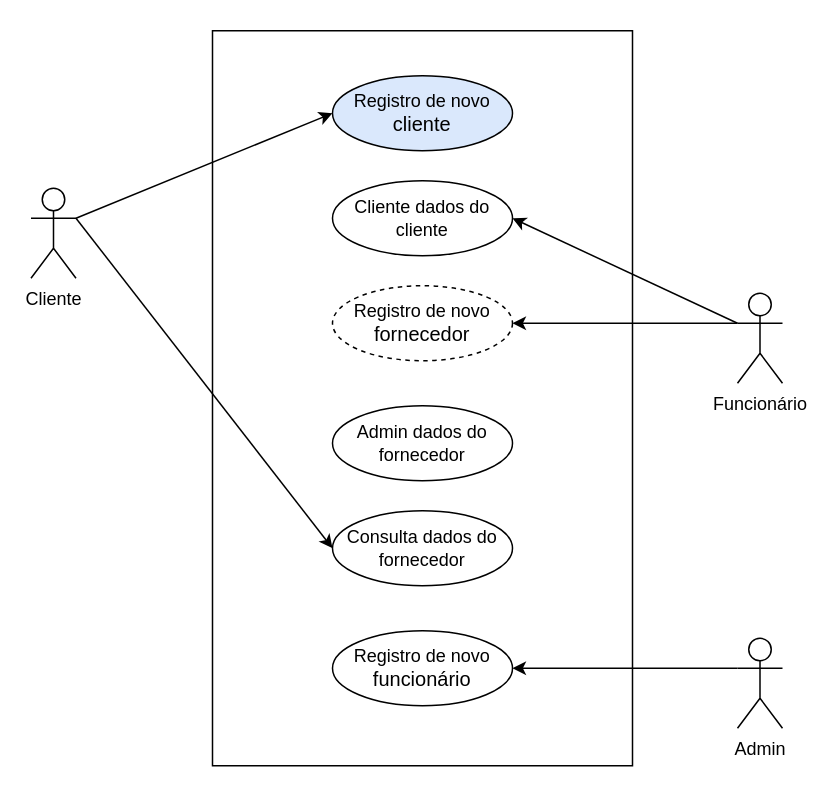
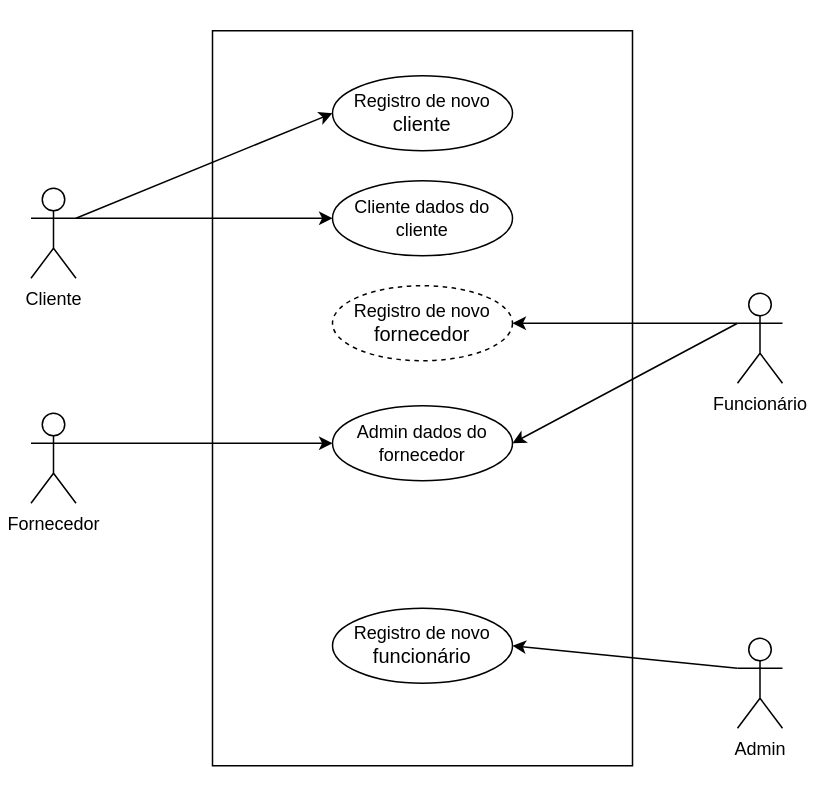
- <mxCell id="4" value="Registro de novo&lt;br&gt;&lt;span id=&quot;docs-internal-guid-906694fc-7fff-2976-02ce-6a213e00d515&quot;&gt;&lt;span style=&quot;font-size: 10pt ; font-family: &amp;#34;arial&amp;#34; ; background-color: transparent ; vertical-align: baseline&quot;&gt;cliente&lt;/span&gt;&lt;/span&gt;" style="ellipse;whiteSpace=wrap;html=1;verticalAlign=middle;fillColor=#dae8fc;" parent="1" vertex="1"><mxGeometry x="221" y="50" width="120" height="50" as="geometry" /></mxCell>
+ <mxCell id="4" value="Registro de novo&lt;br&gt;&lt;span id=&quot;docs-internal-guid-906694fc-7fff-2976-02ce-6a213e00d515&quot;&gt;&lt;span style=&quot;font-size: 10pt ; font-family: &amp;#34;arial&amp;#34; ; background-color: transparent ; vertical-align: baseline&quot;&gt;cliente&lt;/span&gt;&lt;/span&gt;" style="ellipse;whiteSpace=wrap;html=1;verticalAlign=middle;" parent="1" vertex="1"><mxGeometry x="221" y="50" width="120" height="50" as="geometry" /></mxCell>
+ <mxCell id="7" value="" style="endArrow=classic;html=1;exitX=1;exitY=0.333;exitDx=0;exitDy=0;exitPerimeter=0;entryX=0;entryY=0.5;entryDx=0;entryDy=0;" parent="1" source="2" target="5" edge="1"><mxGeometry width="50" height="50" relative="1" as="geometry"><mxPoint x="11" y="320" as="sourcePoint" /><mxPoint x="61" y="270" as="targetPoint" /></mxGeometry></mxCell>
- <mxCell id="9" value="" style="endArrow=classic;html=1;entryX=1;entryY=0.5;entryDx=0;entryDy=0;exitX=0;exitY=0.333;exitDx=0;exitDy=0;exitPerimeter=0;" parent="1" source="8" target="5" edge="1"><mxGeometry width="50" height="50" relative="1" as="geometry"><mxPoint x="611" y="120" as="sourcePoint" /><mxPoint x="661" y="70" as="targetPoint" /></mxGeometry></mxCell>
- <mxCell id="19" value="" style="endArrow=classic;html=1;entryX=0;entryY=0.5;entryDx=0;entryDy=0;exitX=1;exitY=0.333;exitDx=0;exitDy=0;exitPerimeter=0;" edge="1" parent="1" source="2" target="20"><mxGeometry width="50" height="50" relative="1" as="geometry"><mxPoint x="41" y="30" as="sourcePoint" /><mxPoint x="91" y="-20" as="targetPoint" /></mxGeometry></mxCell>
+ <mxCell id="15" value="" style="endArrow=classic;html=1;exitX=0;exitY=0.333;exitDx=0;exitDy=0;exitPerimeter=0;entryX=1;entryY=0.5;entryDx=0;entryDy=0;" edge="1" parent="1" source="8" target="13"><mxGeometry width="50" height="50" relative="1" as="geometry"><mxPoint x="451" y="320" as="sourcePoint" /><mxPoint x="501" y="270" as="targetPoint" /></mxGeometry></mxCell>
+ <mxCell id="14" value="" style="endArrow=classic;html=1;exitX=1;exitY=0.333;exitDx=0;exitDy=0;exitPerimeter=0;entryX=0;entryY=0.5;entryDx=0;entryDy=0;" edge="1" parent="1" source="11" target="13"><mxGeometry width="50" height="50" relative="1" as="geometry"><mxPoint x="531" y="270" as="sourcePoint" /><mxPoint x="581" y="220" as="targetPoint" /></mxGeometry></mxCell>
+ <mxCell id="11" value="Fornecedor" style="shape=umlActor;verticalLabelPosition=bottom;verticalAlign=top;html=1;outlineConnect=0;" vertex="1" parent="1"><mxGeometry x="20" y="275" width="30" height="60" as="geometry" /></mxCell>
- <mxCell id="20" value="Consulta dados do fornecedor" style="ellipse;whiteSpace=wrap;html=1;verticalAlign=middle;" vertex="1" parent="1"><mxGeometry x="221" y="340" width="120" height="50" as="geometry" /></mxCell>
- <mxCell id="16" value="Registro de novo&lt;br&gt;&lt;span id=&quot;docs-internal-guid-906694fc-7fff-2976-02ce-6a213e00d515&quot;&gt;&lt;span style=&quot;font-size: 10pt ; font-family: &amp;#34;arial&amp;#34; ; background-color: transparent ; vertical-align: baseline&quot;&gt;funcionário&lt;/span&gt;&lt;/span&gt;" style="ellipse;whiteSpace=wrap;html=1;verticalAlign=middle;" vertex="1" parent="1"><mxGeometry x="221" y="420" width="120" height="50" as="geometry" /></mxCell>
+ <mxCell id="16" value="Registro de novo&lt;br&gt;&lt;span id=&quot;docs-internal-guid-906694fc-7fff-2976-02ce-6a213e00d515&quot;&gt;&lt;span style=&quot;font-size: 10pt ; font-family: &amp;#34;arial&amp;#34; ; background-color: transparent ; vertical-align: baseline&quot;&gt;funcionário&lt;/span&gt;&lt;/span&gt;" style="ellipse;whiteSpace=wrap;html=1;verticalAlign=middle;" vertex="1" parent="1"><mxGeometry x="221" y="405" width="120" height="50" as="geometry" /></mxCell>
